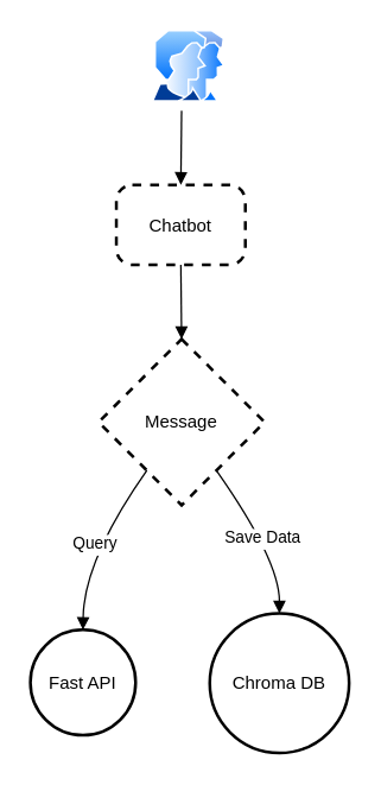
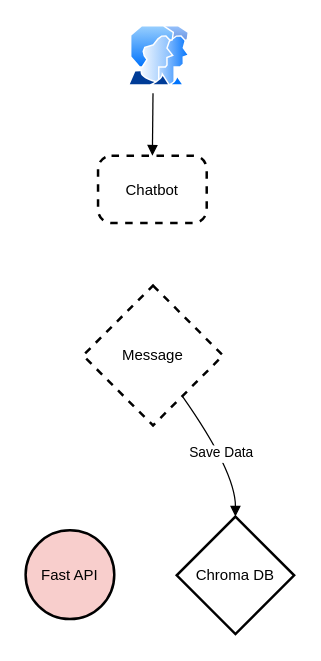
- <mxCell id="7" value="" style="curved=1;startArrow=none;endArrow=block;exitX=0.5;exitY=1;entryX=0.5;entryY=0;" parent="1" source="2" target="3" edge="1"><mxGeometry relative="1" as="geometry"><Array as="points" /></mxGeometry></mxCell>
- <mxCell id="8" value="Query" style="curved=1;startArrow=none;endArrow=block;exitX=0.14;exitY=1;entryX=0.5;entryY=0;" parent="1" source="3" target="4" edge="1"><mxGeometry relative="1" as="geometry"><Array as="points"><mxPoint x="56" y="377" /></Array></mxGeometry></mxCell>
- <mxCell id="4" value="Fast API" style="ellipse;aspect=fixed;strokeWidth=2;whiteSpace=wrap;" parent="1" vertex="1"><mxGeometry x="20" y="424" width="71" height="71" as="geometry" /></mxCell>
+ <mxCell id="4" value="Fast API" style="ellipse;aspect=fixed;strokeWidth=2;whiteSpace=wrap;fillColor=#f8cecc;" parent="1" vertex="1"><mxGeometry x="20" y="424" width="71" height="71" as="geometry" /></mxCell>
- <mxCell id="5" value="Chroma DB" style="ellipse;aspect=fixed;strokeWidth=2;whiteSpace=wrap;" parent="1" vertex="1"><mxGeometry x="141" y="413" width="94" height="94" as="geometry" /></mxCell>
+ <mxCell id="5" value="Chroma DB" style="rhombus;aspect=fixed;strokeWidth=2;whiteSpace=wrap;" parent="1" vertex="1"><mxGeometry x="141" y="413" width="94" height="94" as="geometry" /></mxCell>
